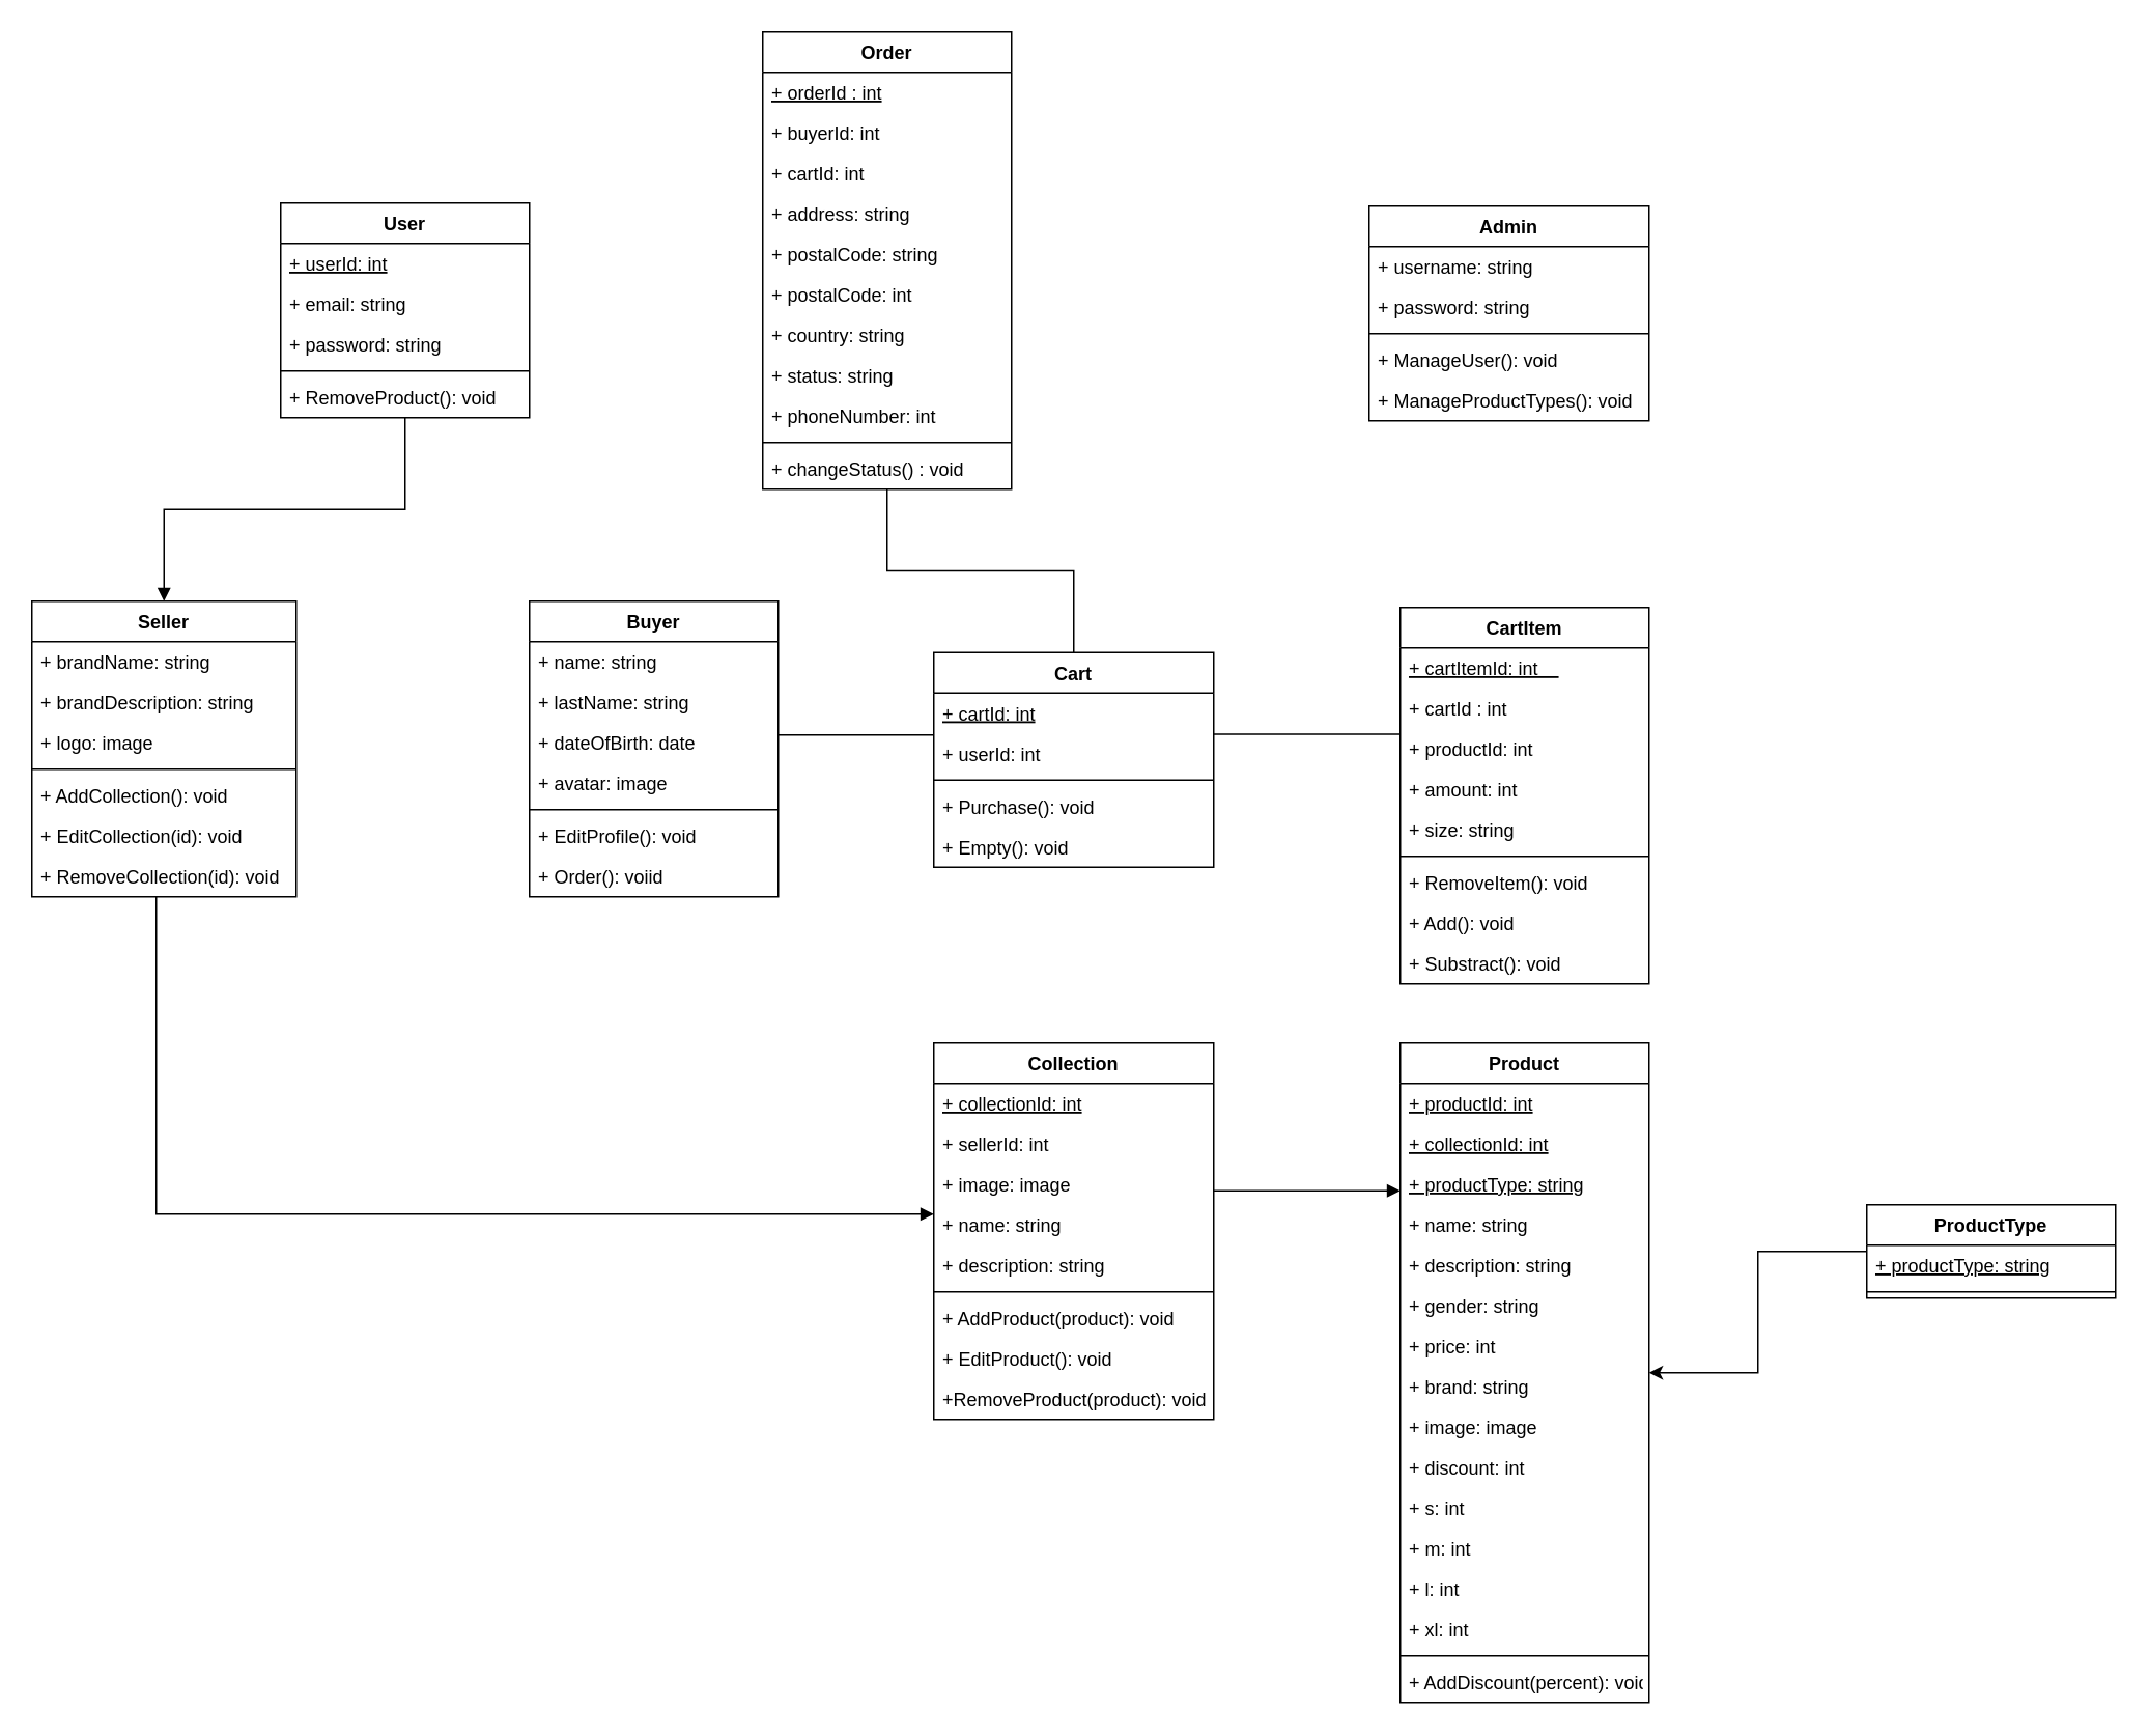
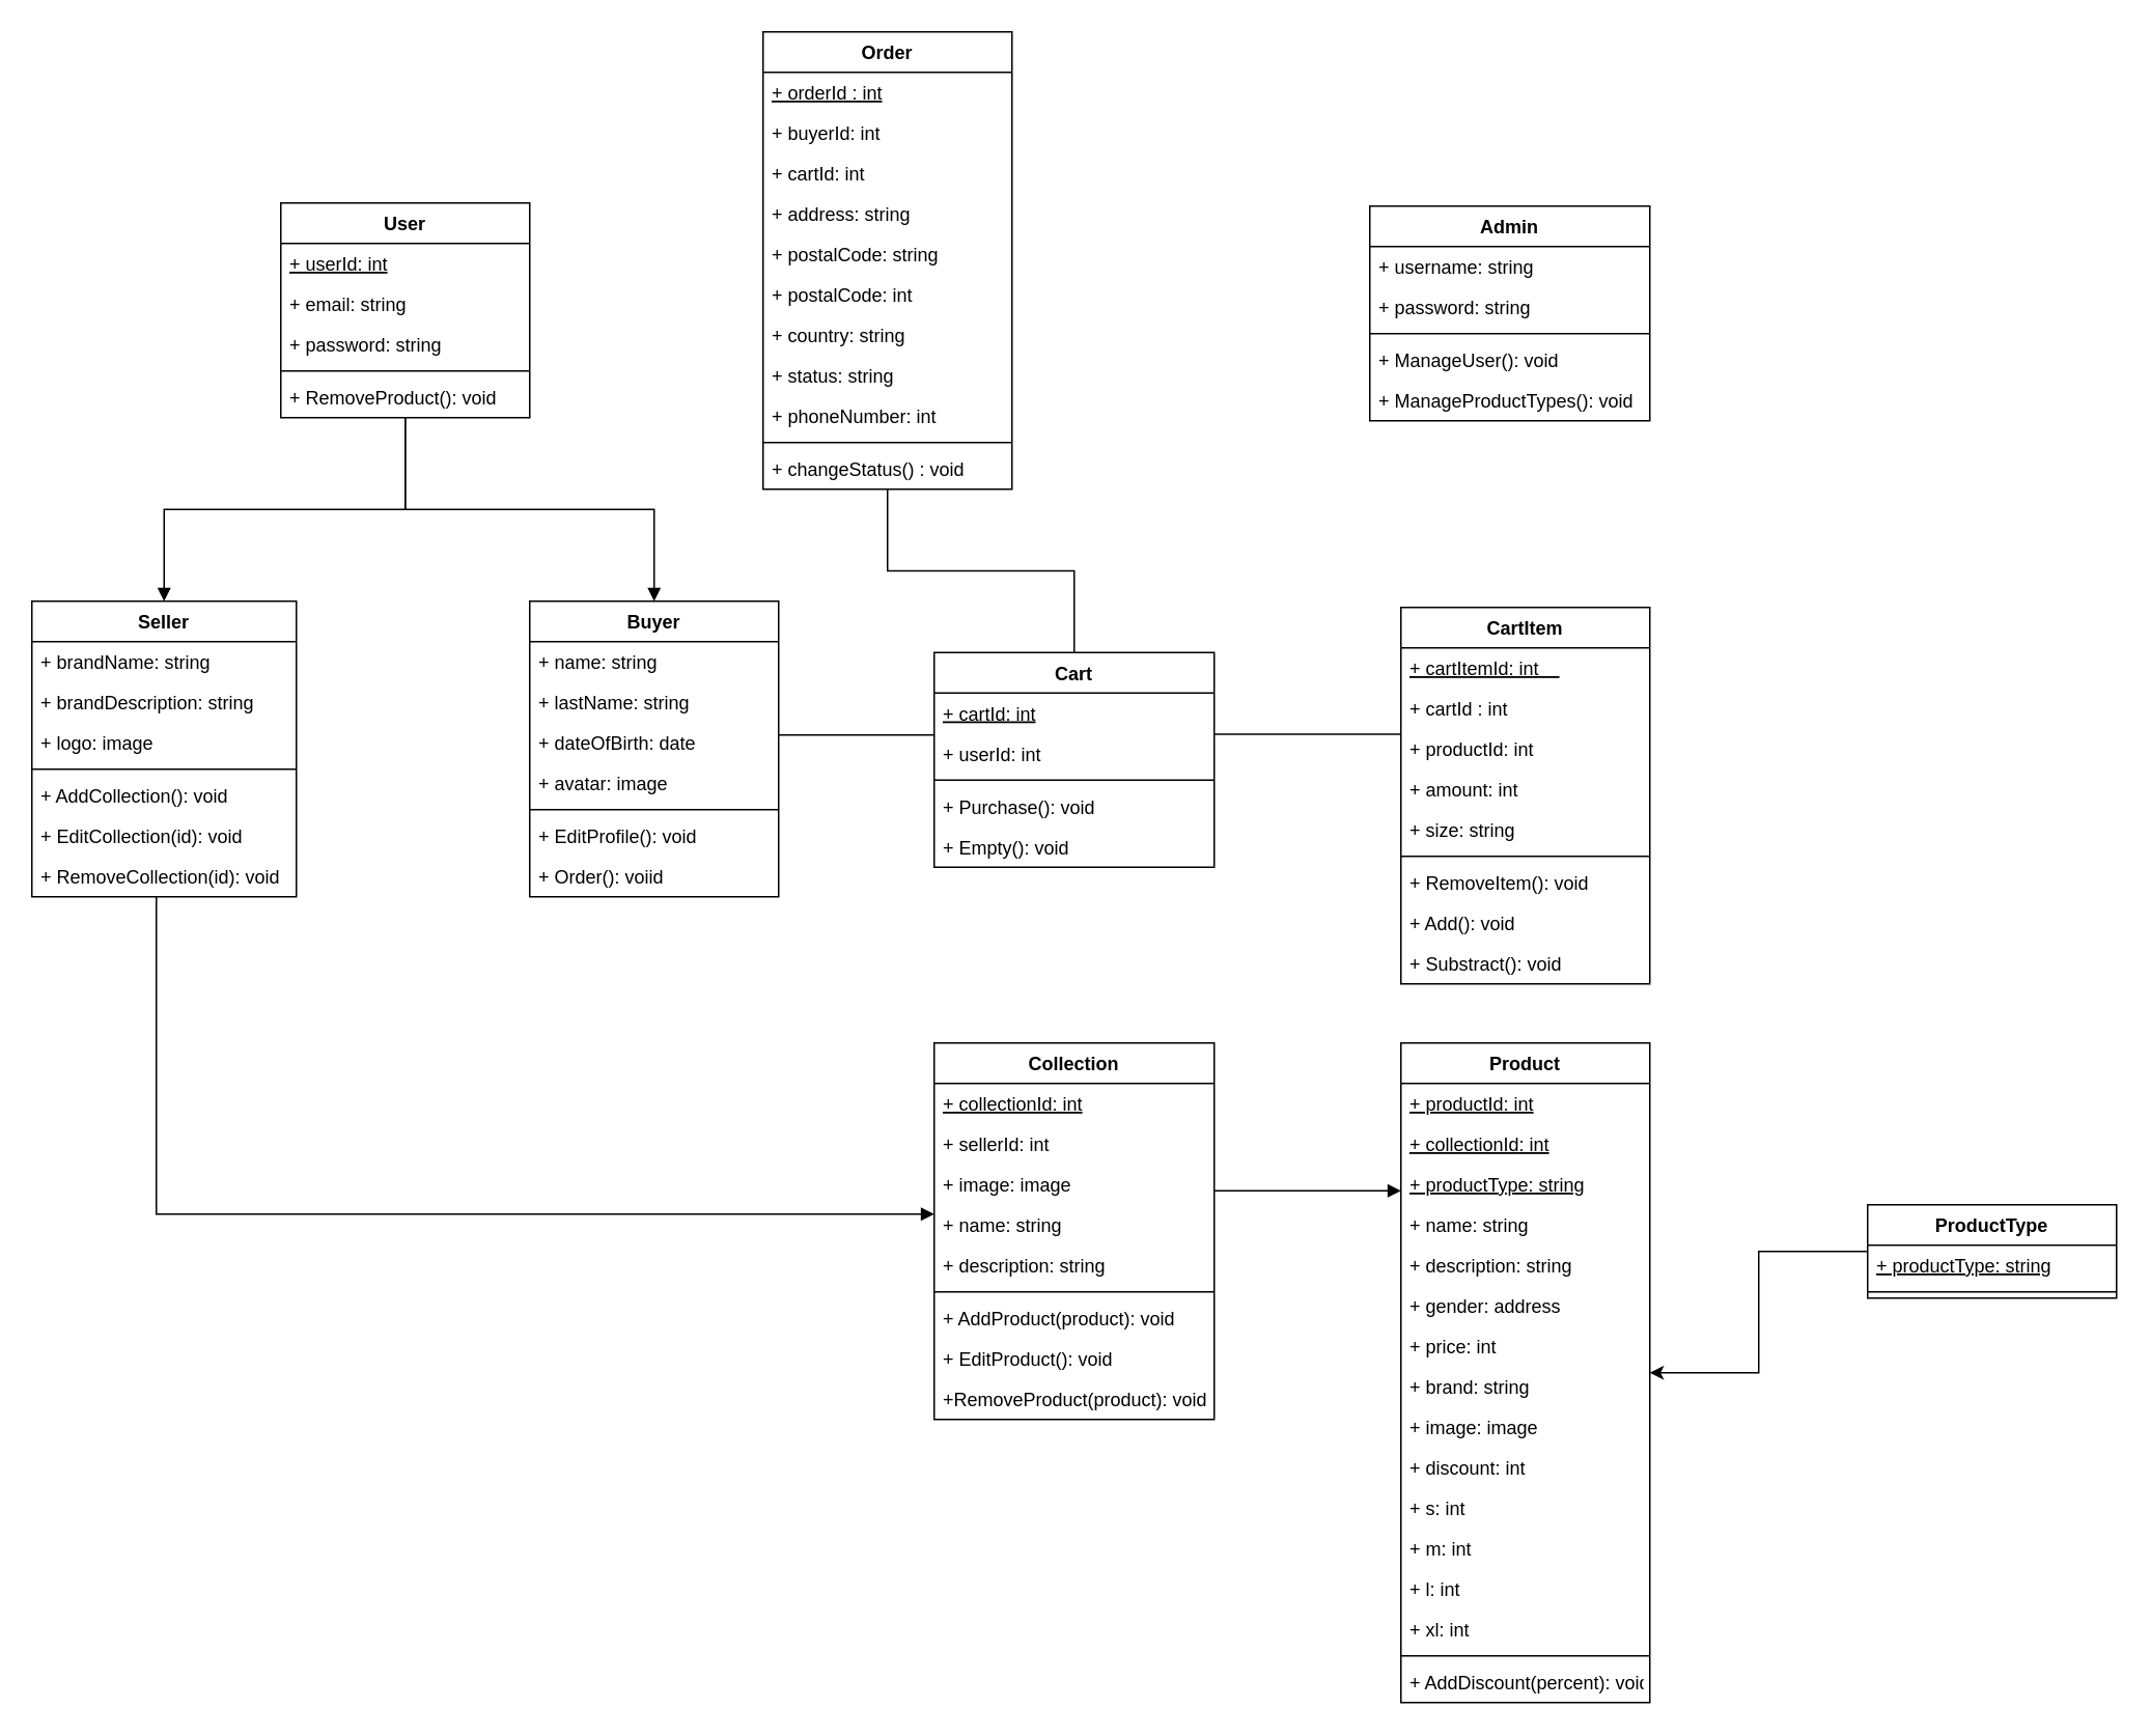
+ <mxCell id="3" style="edgeStyle=orthogonalEdgeStyle;rounded=0;orthogonalLoop=1;jettySize=auto;html=1;fontSize=24;endArrow=block;endFill=1;" edge="1" parent="1" source="5" target="46"><mxGeometry relative="1" as="geometry" /></mxCell>
- <mxCell id="17" value="+ gender: string" style="text;strokeColor=none;fillColor=none;align=left;verticalAlign=top;spacingLeft=4;spacingRight=4;overflow=hidden;rotatable=0;points=[[0,0.5],[1,0.5]];portConstraint=eastwest;glass=0;" vertex="1" parent="11"><mxGeometry y="156" width="160" height="26" as="geometry" /></mxCell>
+ <mxCell id="17" value="+ gender: address" style="text;strokeColor=none;fillColor=none;align=left;verticalAlign=top;spacingLeft=4;spacingRight=4;overflow=hidden;rotatable=0;points=[[0,0.5],[1,0.5]];portConstraint=eastwest;glass=0;" vertex="1" parent="11"><mxGeometry y="156" width="160" height="26" as="geometry" /></mxCell>
